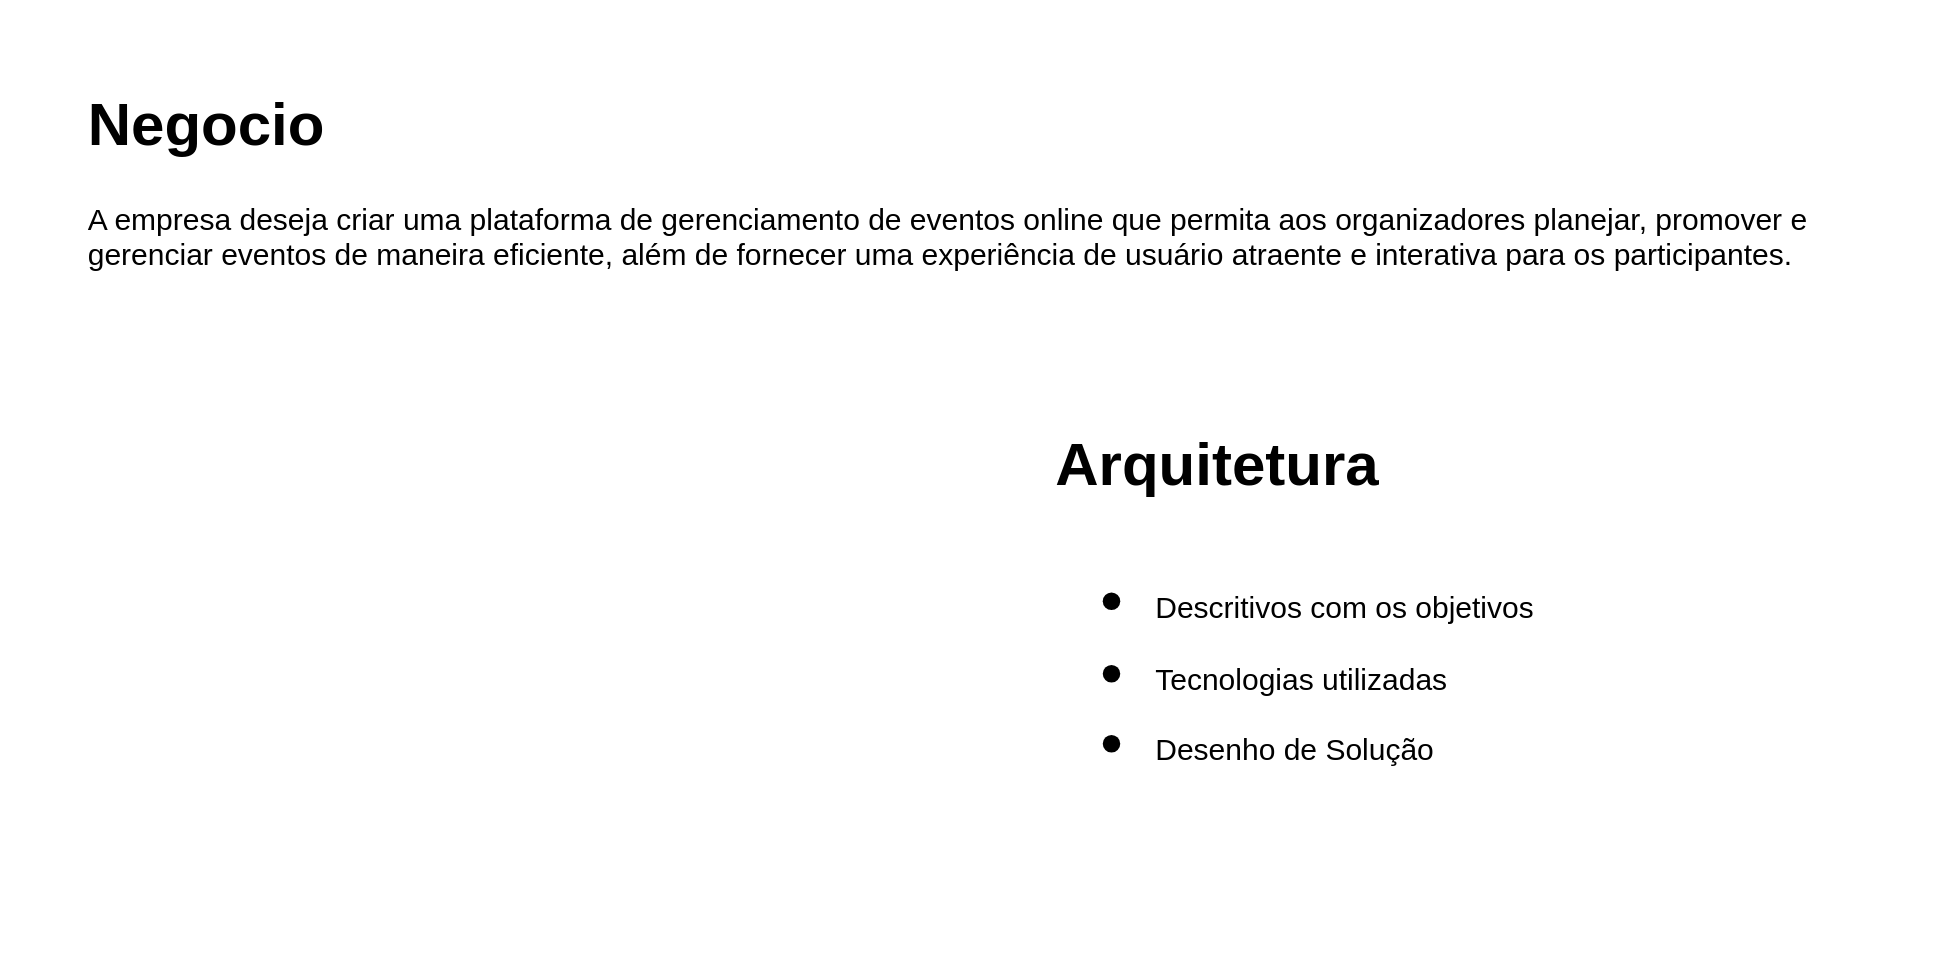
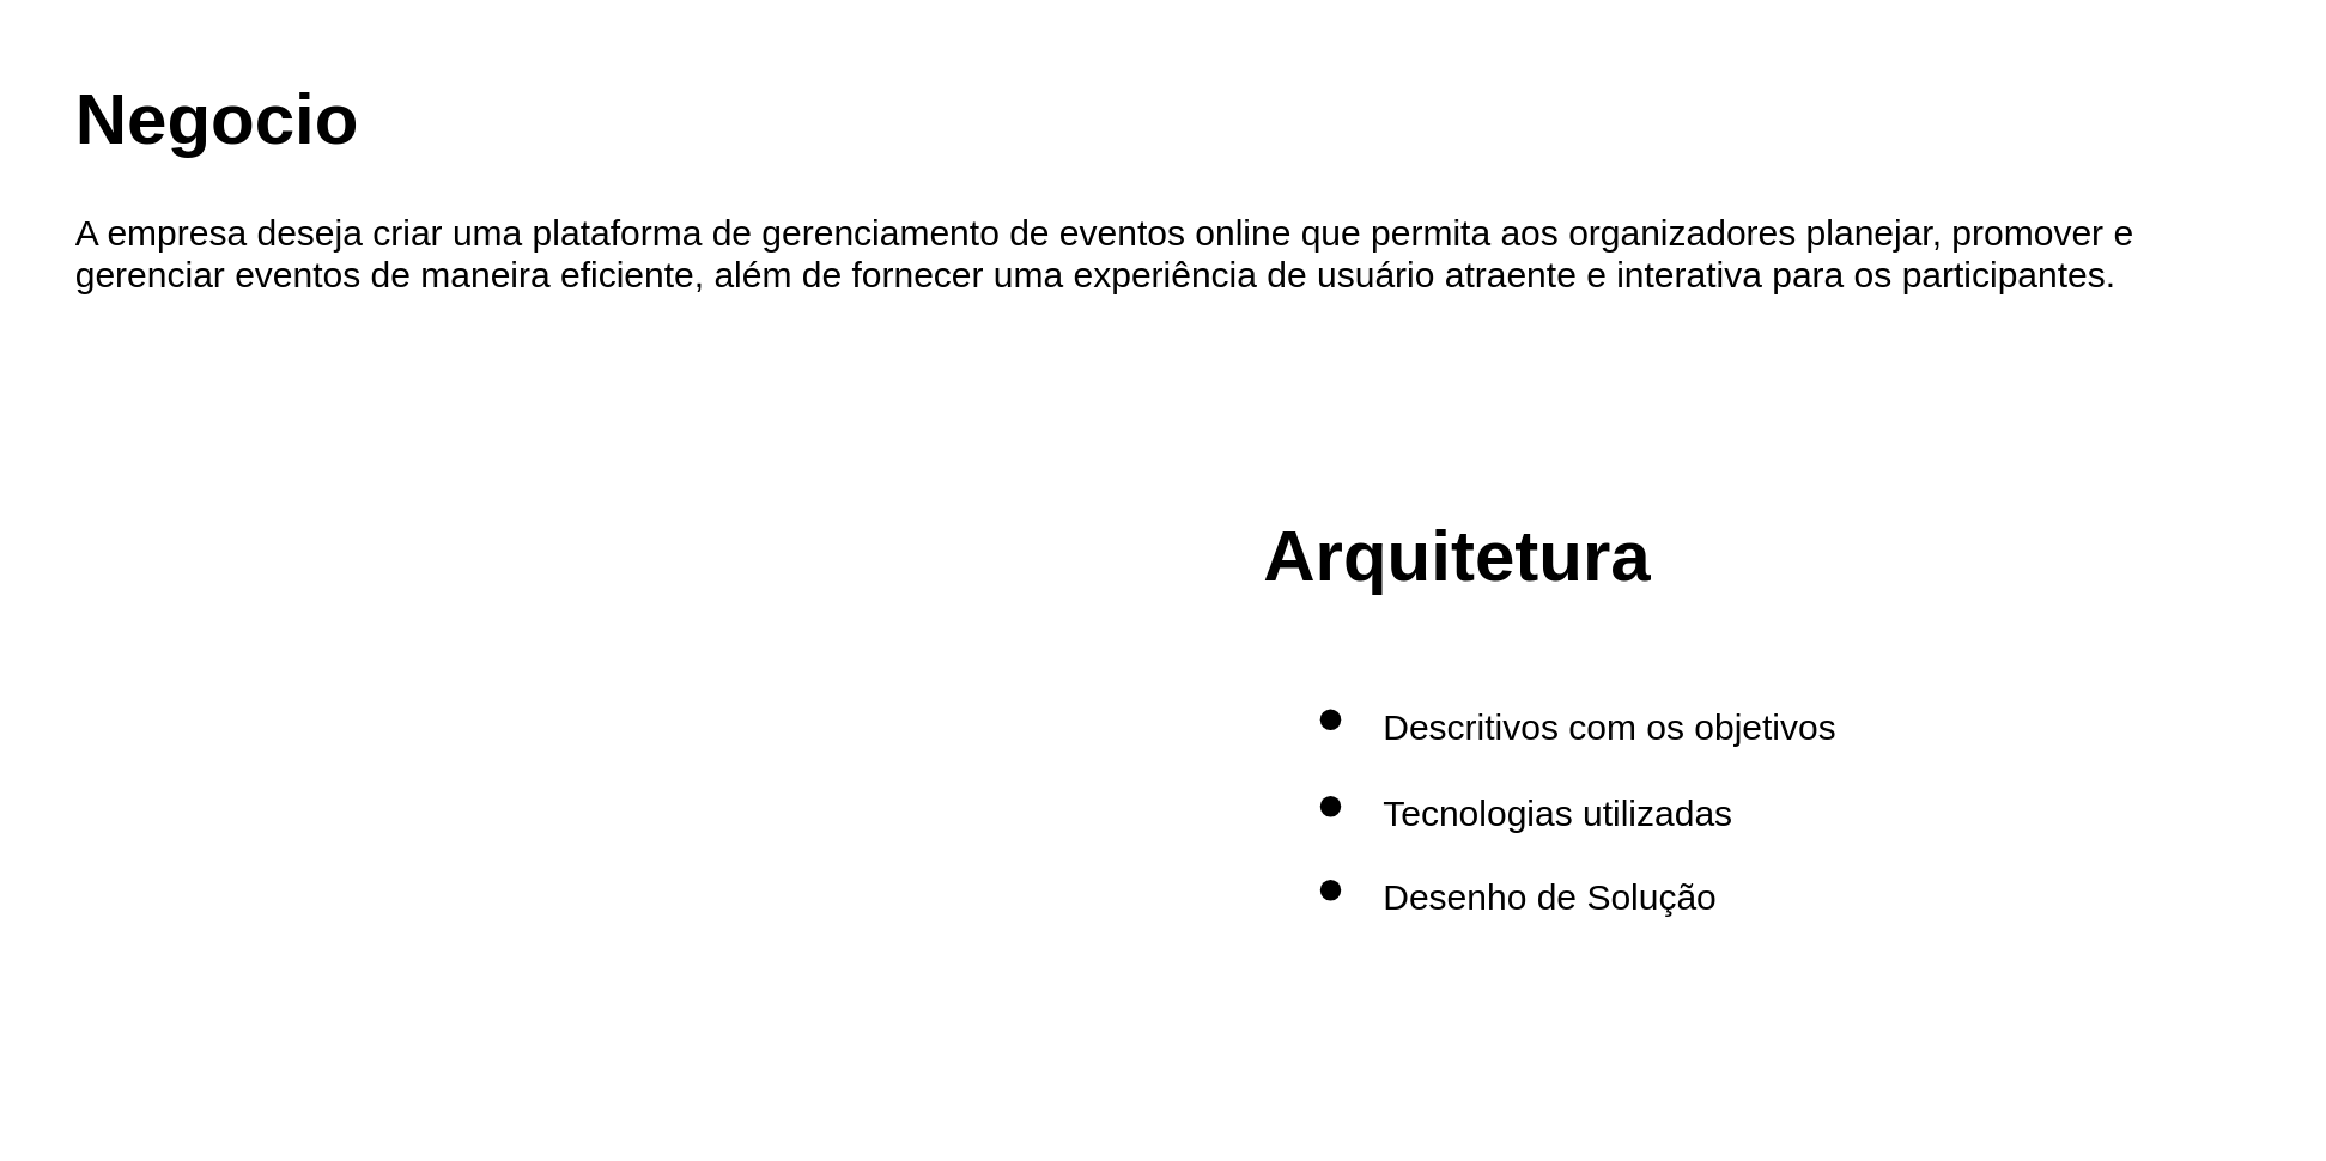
- <mxCell id="2" value="&lt;h1&gt;Negocio&amp;nbsp;&lt;/h1&gt;&lt;p&gt;&lt;span style=&quot;background-color: initial;&quot;&gt;A empresa deseja criar uma plataforma de gerenciamento de eventos online que permita aos organizadores planejar, promover e gerenciar eventos de maneira eficiente, além de fornecer uma experiência de usuário atraente e interativa para os participantes.&lt;/span&gt;&lt;br&gt;&lt;/p&gt;" style="text;html=1;strokeColor=none;fillColor=none;spacing=5;spacingTop=-20;whiteSpace=wrap;overflow=hidden;rounded=0;" parent="1" vertex="1"><mxGeometry x="30" y="30" width="735" height="120" as="geometry" /></mxCell>
+ <mxCell id="2" value="&lt;h1&gt;Negocio&amp;nbsp;&lt;/h1&gt;&lt;p&gt;&lt;span style=&quot;background-color: initial;&quot;&gt;A empresa deseja criar uma plataforma de gerenciamento de eventos online que permita aos organizadores planejar, promover e gerenciar eventos de maneira eficiente, além de fornecer uma experiência de usuário atraente e interativa para os participantes.&lt;/span&gt;&lt;br&gt;&lt;/p&gt;" style="text;html=1;strokeColor=none;fillColor=none;spacing=5;spacingTop=-20;whiteSpace=wrap;overflow=hidden;rounded=0;" parent="1" vertex="1"><mxGeometry x="20" y="20" width="735" height="120" as="geometry" /></mxCell>
